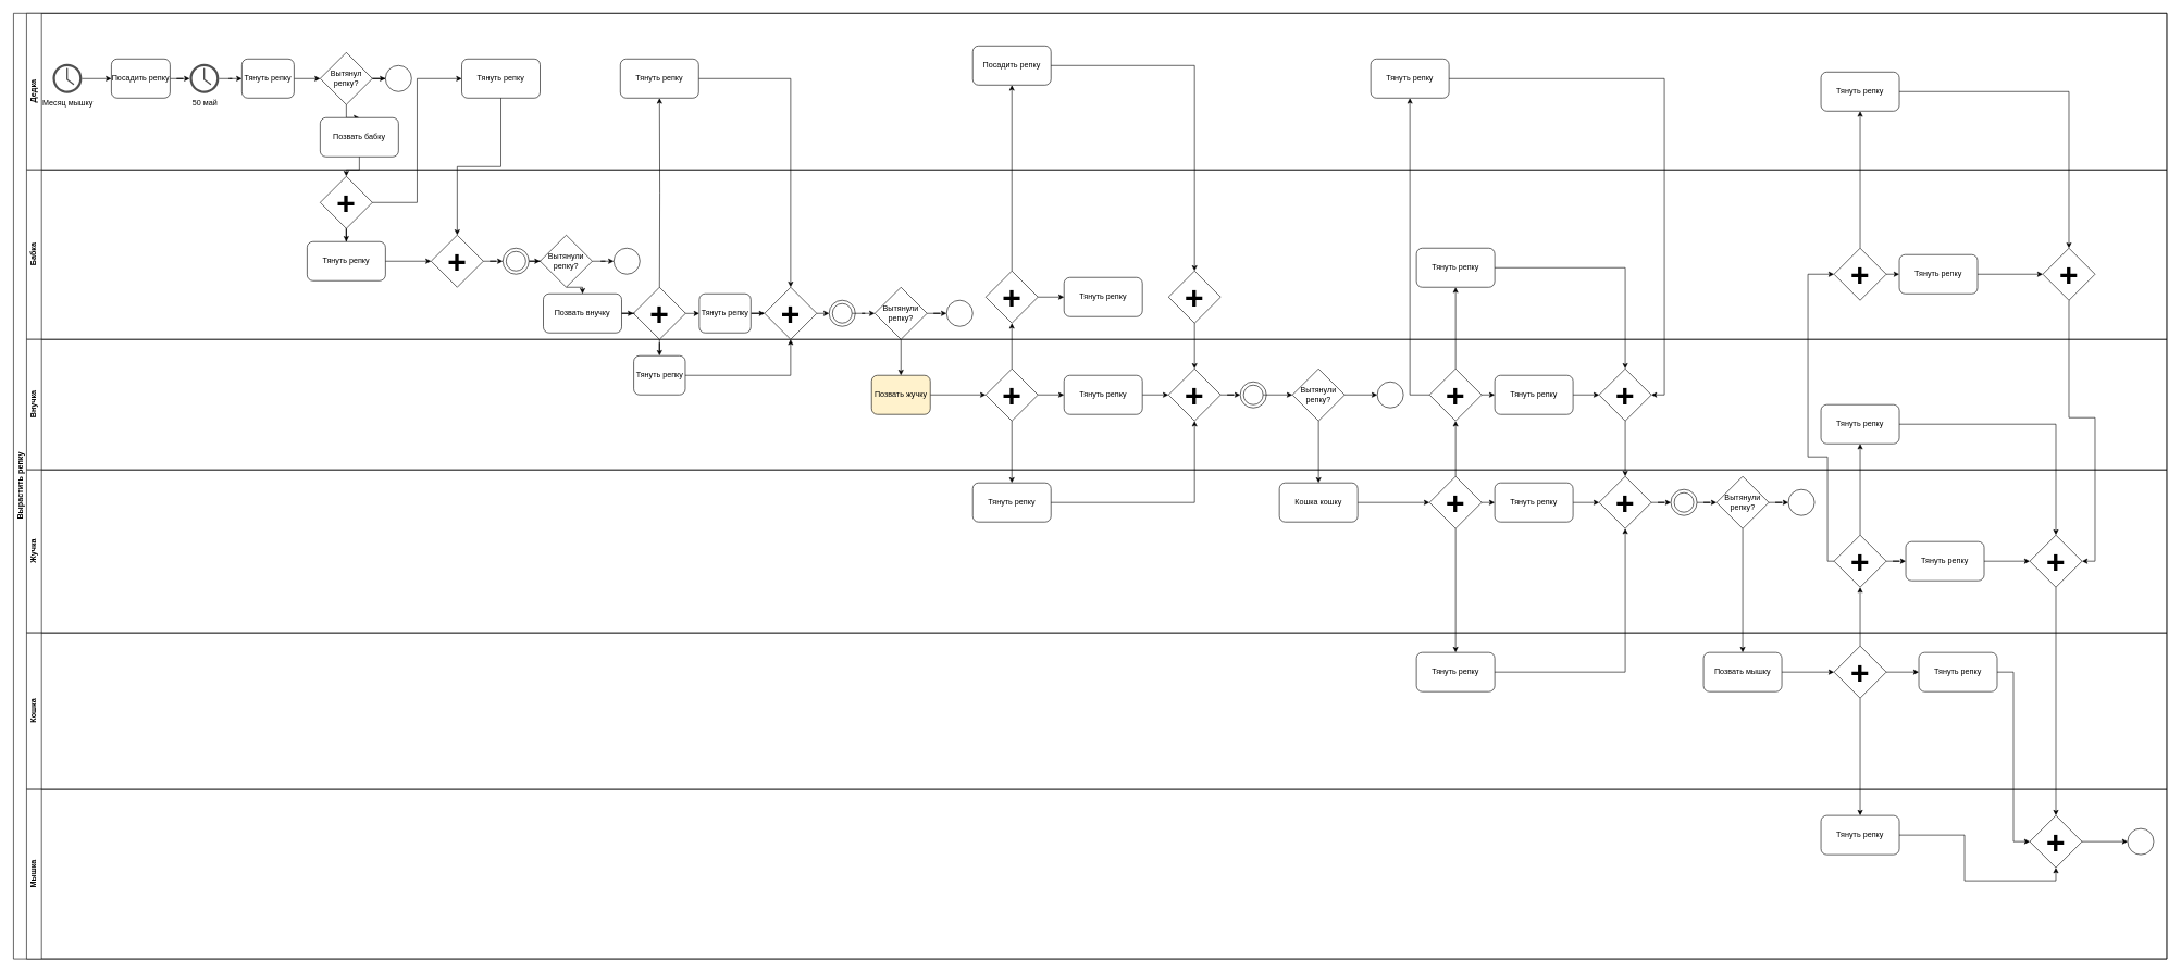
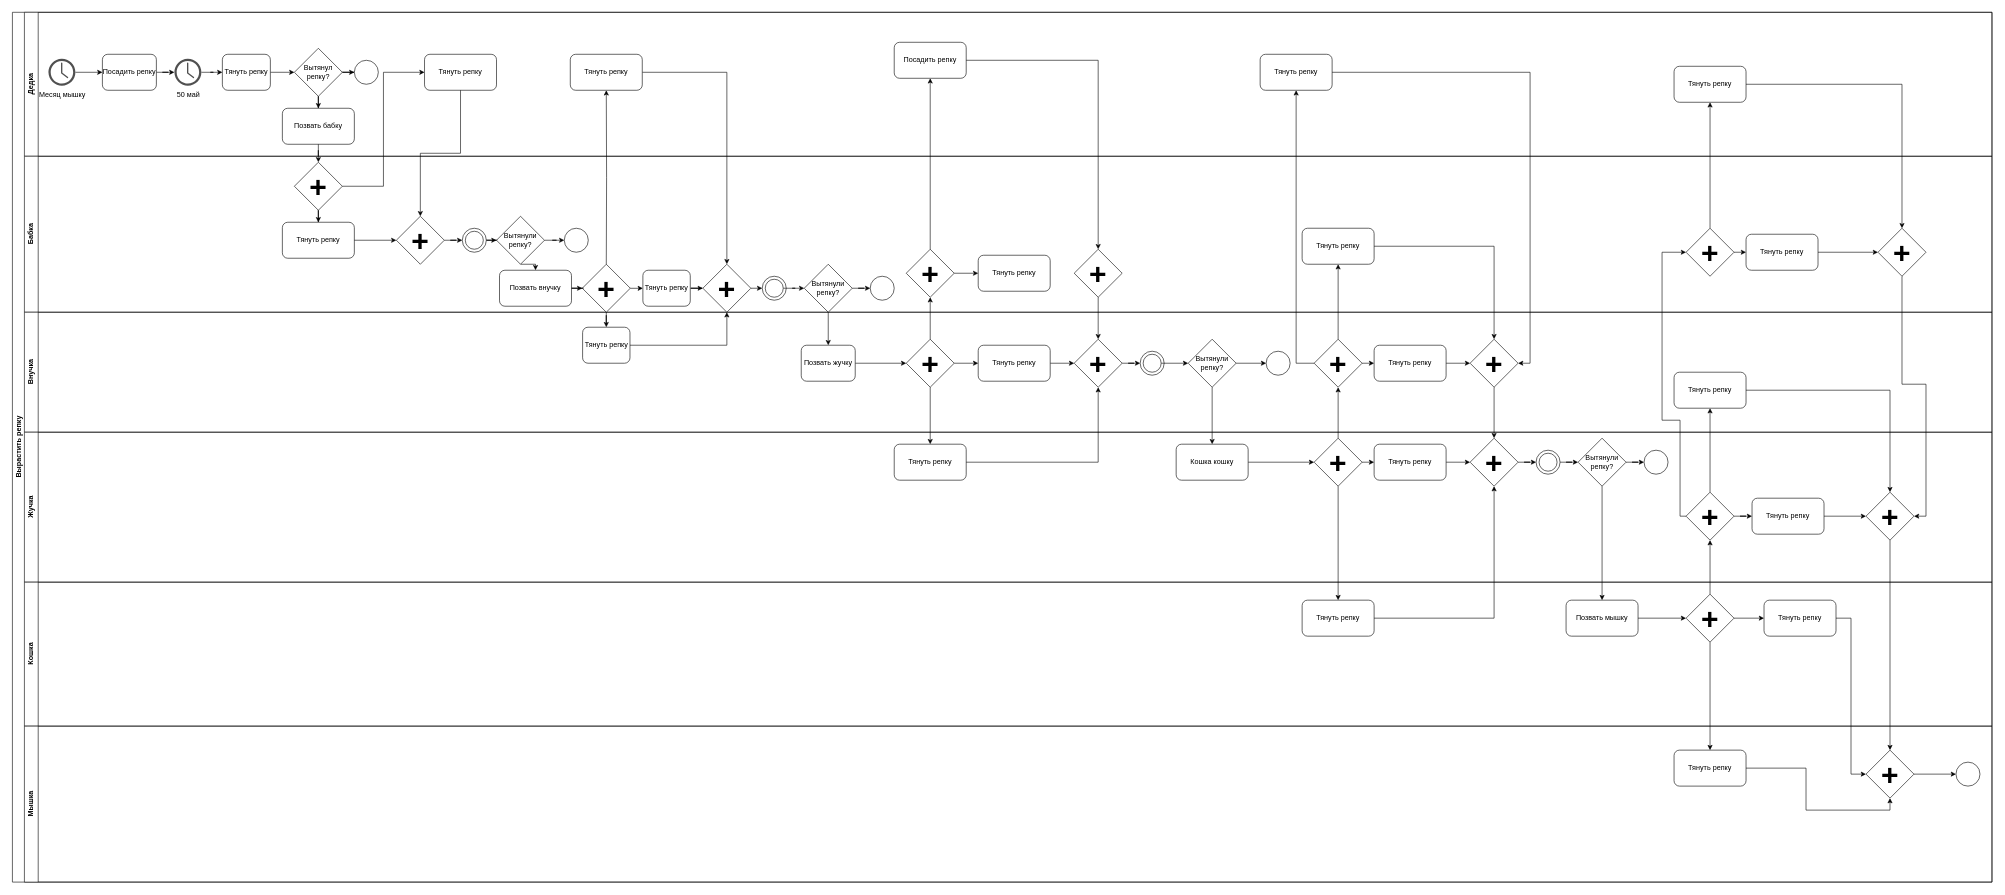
- <mxCell id="16" value="Позвать бабку" style="rounded=1;whiteSpace=wrap;html=1;fontSize=12;" parent="3" vertex="1"><mxGeometry x="450" y="160" width="120" height="60" as="geometry" /></mxCell>
+ <mxCell id="16" value="Позвать бабку" style="rounded=1;whiteSpace=wrap;html=1;fontSize=12;" parent="3" vertex="1"><mxGeometry x="430" y="160" width="120" height="60" as="geometry" /></mxCell>
- <mxCell id="68" value="Позвать жучку" style="rounded=1;whiteSpace=wrap;html=1;fontSize=12;fillColor=#fff2cc;" parent="65" vertex="1"><mxGeometry x="1295" y="55" width="90" height="60" as="geometry" /></mxCell>
+ <mxCell id="68" value="Позвать жучку" style="rounded=1;whiteSpace=wrap;html=1;fontSize=12;" parent="65" vertex="1"><mxGeometry x="1295" y="55" width="90" height="60" as="geometry" /></mxCell>
